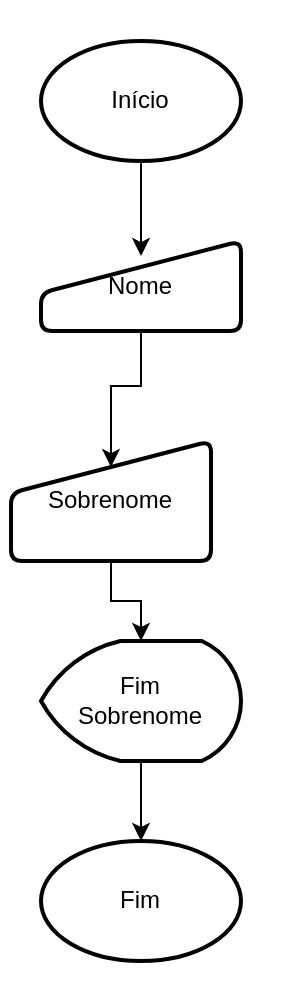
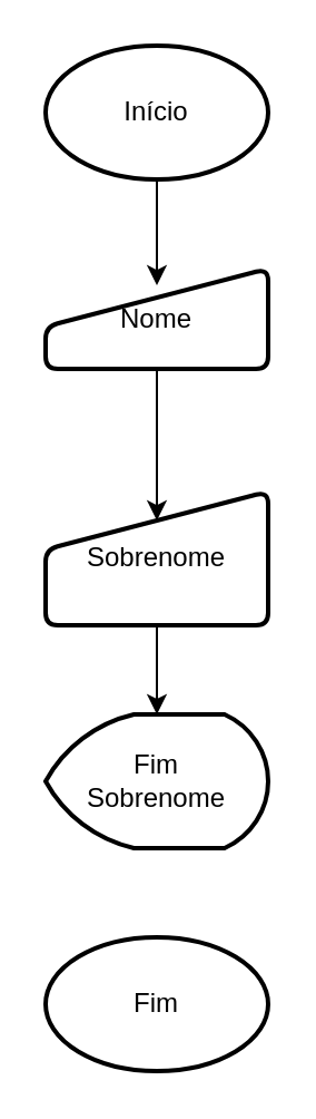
- <mxCell id="4" value="Sobrenome" style="html=1;strokeWidth=2;shape=manualInput;whiteSpace=wrap;rounded=1;size=26;arcSize=11;" vertex="1" parent="1"><mxGeometry x="5" y="220" width="100" height="60" as="geometry" /></mxCell>
+ <mxCell id="4" value="Sobrenome" style="html=1;strokeWidth=2;shape=manualInput;whiteSpace=wrap;rounded=1;size=26;arcSize=11;" vertex="1" parent="1"><mxGeometry x="20" y="220" width="100" height="60" as="geometry" /></mxCell>
- <mxCell id="10" style="edgeStyle=orthogonalEdgeStyle;rounded=0;orthogonalLoop=1;jettySize=auto;html=1;exitX=0.5;exitY=1;exitDx=0;exitDy=0;exitPerimeter=0;entryX=0.5;entryY=0;entryDx=0;entryDy=0;entryPerimeter=0;" edge="1" parent="1" source="5" target="6"><mxGeometry relative="1" as="geometry" /></mxCell>
